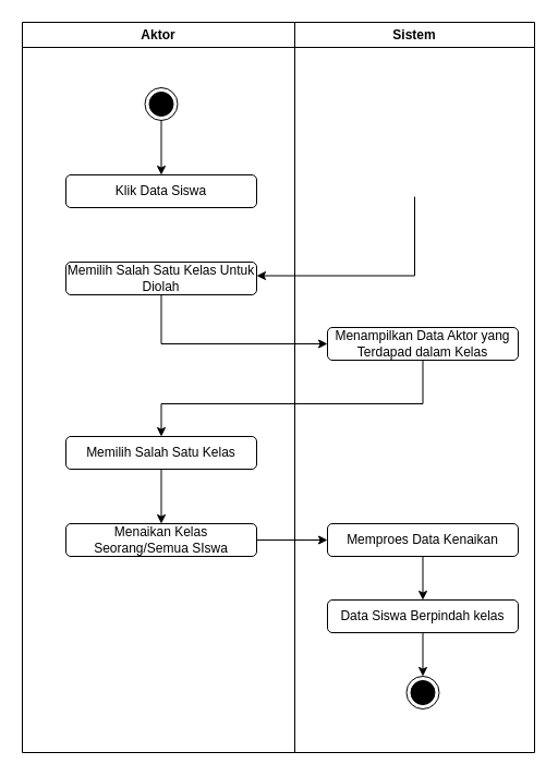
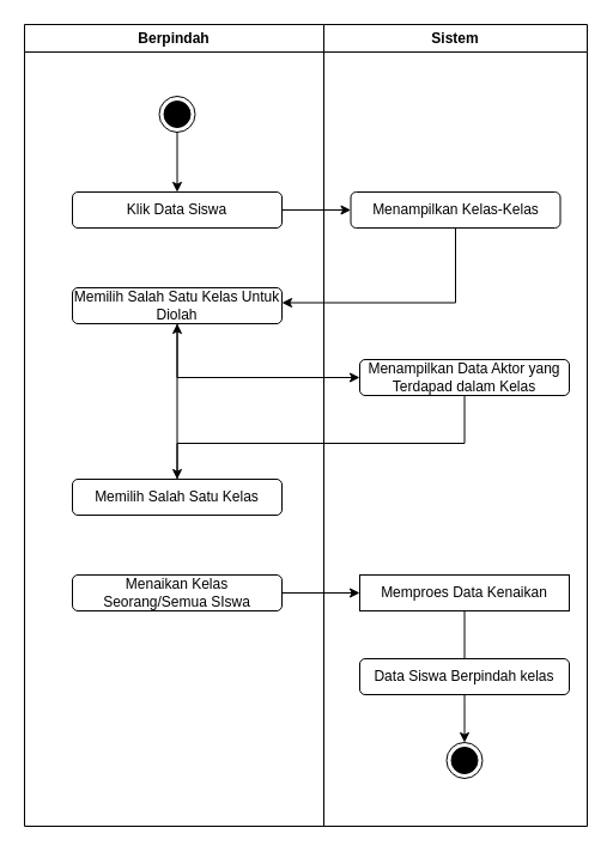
- <mxCell id="2" value="Aktor" style="swimlane;whiteSpace=wrap;html=1;" vertex="1" parent="1"><mxGeometry x="20" y="20" width="250" height="670" as="geometry" /></mxCell>
+ <mxCell id="2" value="Berpindah" style="swimlane;whiteSpace=wrap;html=1;" vertex="1" parent="1"><mxGeometry x="20" y="20" width="250" height="670" as="geometry" /></mxCell>
+ <mxCell id="19" style="edgeStyle=orthogonalEdgeStyle;rounded=0;orthogonalLoop=1;jettySize=auto;html=1;exitX=1;exitY=0.5;exitDx=0;exitDy=0;entryX=0;entryY=0.5;entryDx=0;entryDy=0;" edge="1" parent="1" source="5" target="12"><mxGeometry relative="1" as="geometry" /></mxCell>
+ <mxCell id="12" value="Menampilkan Kelas-Kelas" style="rounded=1;whiteSpace=wrap;html=1;" vertex="1" parent="11"><mxGeometry x="22.5" y="140" width="175" height="30" as="geometry" /></mxCell>
- <mxCell id="8" style="edgeStyle=orthogonalEdgeStyle;rounded=0;orthogonalLoop=1;jettySize=auto;html=1;" edge="1" parent="2" source="9" target="10"><mxGeometry relative="1" as="geometry" /></mxCell>
+ <mxCell id="8" style="edgeStyle=orthogonalEdgeStyle;rounded=0;orthogonalLoop=1;jettySize=auto;html=1;" edge="1" parent="2" source="9" target="6"><mxGeometry relative="1" as="geometry" /></mxCell>
- <mxCell id="15" value="Memproes Data Kenaikan" style="rounded=1;whiteSpace=wrap;html=1;" vertex="1" parent="11"><mxGeometry x="30" y="460" width="175" height="30" as="geometry" /></mxCell>
+ <mxCell id="15" value="Memproes Data Kenaikan" style="whiteSpace=wrap;html=1;rounded=0;" vertex="1" parent="11"><mxGeometry x="30" y="460" width="175" height="30" as="geometry" /></mxCell>
- <mxCell id="14" style="edgeStyle=orthogonalEdgeStyle;rounded=0;orthogonalLoop=1;jettySize=auto;html=1;" edge="1" parent="11" source="15" target="17"><mxGeometry relative="1" as="geometry" /></mxCell>
+ <mxCell id="14" style="edgeStyle=orthogonalEdgeStyle;rounded=0;orthogonalLoop=1;jettySize=auto;html=1;endArrow=none;" edge="1" parent="11" source="15" target="17"><mxGeometry relative="1" as="geometry" /></mxCell>
